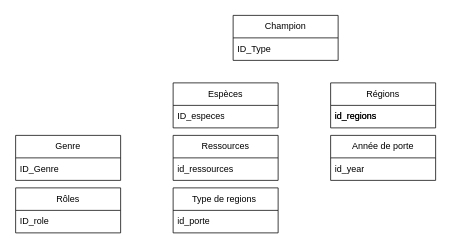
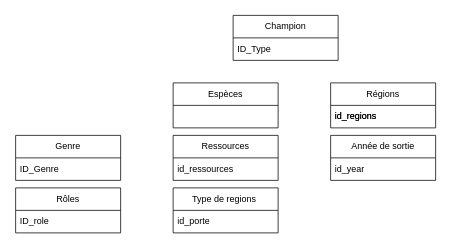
- <mxCell id="9" value="ID_especes" style="text;strokeColor=none;fillColor=none;align=left;verticalAlign=middle;spacingLeft=4;spacingRight=4;overflow=hidden;points=[[0,0.5],[1,0.5]];portConstraint=eastwest;rotatable=0;whiteSpace=wrap;html=1;" vertex="1" parent="1"><mxGeometry x="230" y="140" width="140" height="30" as="geometry" /></mxCell>
- <mxCell id="17" value="Année de porte" style="swimlane;fontStyle=0;childLayout=stackLayout;horizontal=1;startSize=30;horizontalStack=0;resizeParent=1;resizeParentMax=0;resizeLast=0;collapsible=1;marginBottom=0;whiteSpace=wrap;html=1;" vertex="1" parent="1"><mxGeometry x="440" y="180" width="140" height="60" as="geometry" /></mxCell>
+ <mxCell id="17" value="Année de sortie" style="swimlane;fontStyle=0;childLayout=stackLayout;horizontal=1;startSize=30;horizontalStack=0;resizeParent=1;resizeParentMax=0;resizeLast=0;collapsible=1;marginBottom=0;whiteSpace=wrap;html=1;" vertex="1" parent="1"><mxGeometry x="440" y="180" width="140" height="60" as="geometry" /></mxCell>
